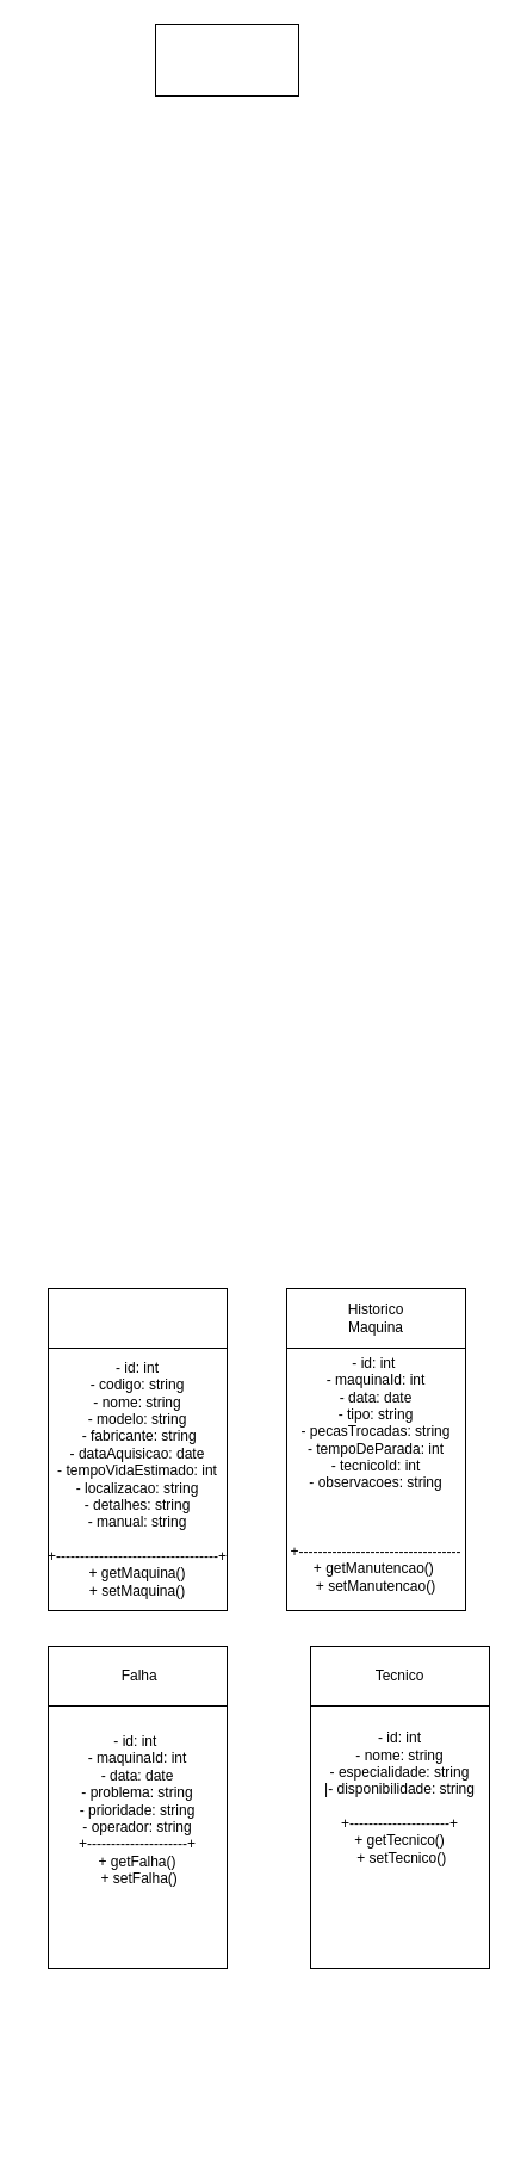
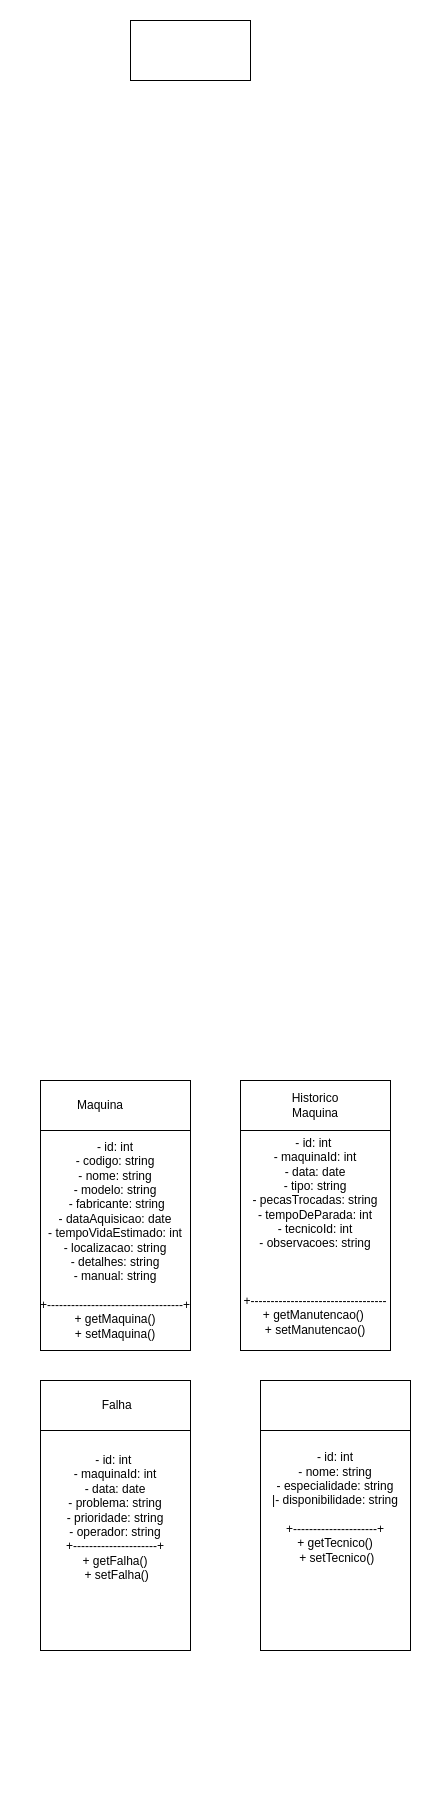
+ <mxCell id="4" value="Maquina " style="text;html=1;strokeColor=none;fillColor=none;align=center;verticalAlign=middle;whiteSpace=wrap;rounded=0;" vertex="1" parent="1"><mxGeometry x="70" y="1090" width="60" height="30" as="geometry" /></mxCell>
- <mxCell id="17" value=" Tecnico  " style="text;html=1;strokeColor=none;fillColor=none;align=center;verticalAlign=middle;whiteSpace=wrap;rounded=0;" vertex="1" parent="1"><mxGeometry x="305" y="1390" width="60" height="30" as="geometry" /></mxCell>
